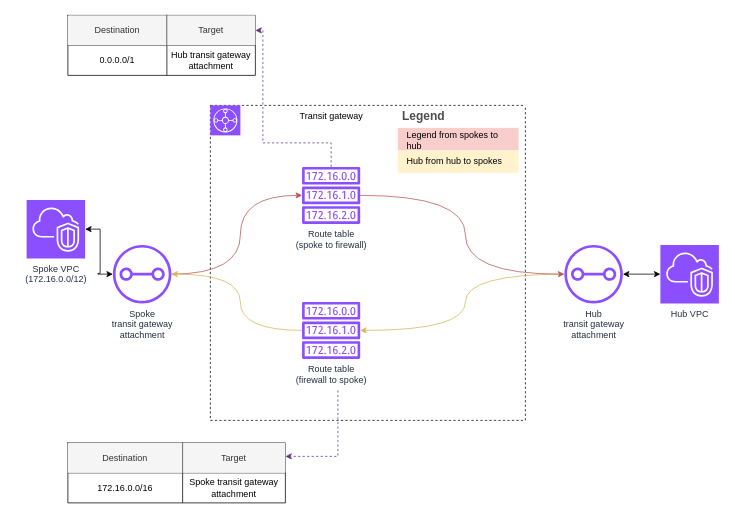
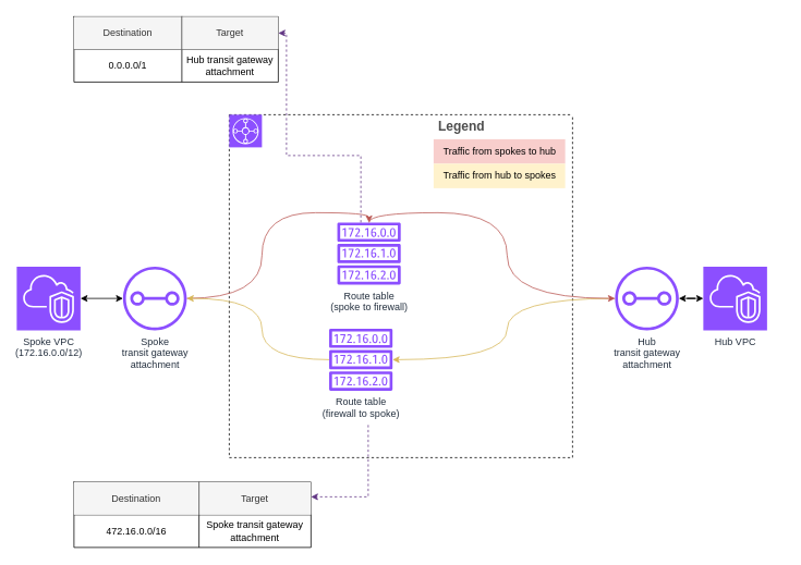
- <mxCell id="6" value="Transit gateway" style="text;html=1;align=center;verticalAlign=middle;resizable=0;points=[];autosize=1;strokeColor=none;fillColor=none;" vertex="1" parent="2"><mxGeometry x="106" width="110" height="30" as="geometry" /></mxCell>
- <mxCell id="9" value="Legend from spokes to hub" style="shape=partialRectangle;html=1;whiteSpace=wrap;connectable=0;strokeColor=#b85450;overflow=hidden;fillColor=#f8cecc;top=0;left=0;bottom=0;right=0;pointerEvents=1;fontSize=12;align=left;spacingLeft=10;spacingRight=4;" vertex="1" parent="8"><mxGeometry width="161" height="30" as="geometry"><mxRectangle width="161" height="30" as="alternateBounds" /></mxGeometry></mxCell>
+ <mxCell id="9" value="Traffic from spokes to hub" style="shape=partialRectangle;html=1;whiteSpace=wrap;connectable=0;strokeColor=#b85450;overflow=hidden;fillColor=#f8cecc;top=0;left=0;bottom=0;right=0;pointerEvents=1;fontSize=12;align=left;spacingLeft=10;spacingRight=4;" vertex="1" parent="8"><mxGeometry width="161" height="30" as="geometry"><mxRectangle width="161" height="30" as="alternateBounds" /></mxGeometry></mxCell>
- <mxCell id="11" value="Hub from hub to spokes" style="shape=partialRectangle;html=1;whiteSpace=wrap;connectable=0;strokeColor=#d6b656;overflow=hidden;fillColor=#fff2cc;top=0;left=0;bottom=0;right=0;pointerEvents=1;fontSize=12;align=left;spacingLeft=10;spacingRight=4;" vertex="1" parent="10"><mxGeometry width="161" height="30" as="geometry"><mxRectangle width="161" height="30" as="alternateBounds" /></mxGeometry></mxCell>
+ <mxCell id="11" value="Traffic from hub to spokes" style="shape=partialRectangle;html=1;whiteSpace=wrap;connectable=0;strokeColor=#d6b656;overflow=hidden;fillColor=#fff2cc;top=0;left=0;bottom=0;right=0;pointerEvents=1;fontSize=12;align=left;spacingLeft=10;spacingRight=4;" vertex="1" parent="10"><mxGeometry width="161" height="30" as="geometry"><mxRectangle width="161" height="30" as="alternateBounds" /></mxGeometry></mxCell>
- <mxCell id="5" value="&lt;div&gt;Route table&lt;/div&gt;&lt;div&gt;(spoke to firewall)&lt;/div&gt;" style="sketch=0;outlineConnect=0;fontColor=#232F3E;gradientColor=none;fillColor=#8C4FFF;strokeColor=none;dashed=0;verticalLabelPosition=bottom;verticalAlign=top;align=center;html=1;fontSize=12;fontStyle=0;aspect=fixed;pointerEvents=1;shape=mxgraph.aws4.route_table;" vertex="1" parent="2"><mxGeometry x="122" y="82" width="78" height="76" as="geometry" /></mxCell>
+ <mxCell id="5" value="&lt;div&gt;Route table&lt;/div&gt;&lt;div&gt;(spoke to firewall)&lt;/div&gt;" style="sketch=0;outlineConnect=0;fontColor=#232F3E;gradientColor=none;fillColor=#8C4FFF;strokeColor=none;dashed=0;verticalLabelPosition=bottom;verticalAlign=top;align=center;html=1;fontSize=12;fontStyle=0;aspect=fixed;pointerEvents=1;shape=mxgraph.aws4.route_table;" vertex="1" parent="2"><mxGeometry x="132" y="132" width="78" height="76" as="geometry" /></mxCell>
- <mxCell id="14" value="&lt;div&gt;Spoke VPC&lt;/div&gt;&lt;div&gt;(172.16.0.0/12)&lt;/div&gt;" style="sketch=0;points=[[0,0,0],[0.25,0,0],[0.5,0,0],[0.75,0,0],[1,0,0],[0,1,0],[0.25,1,0],[0.5,1,0],[0.75,1,0],[1,1,0],[0,0.25,0],[0,0.5,0],[0,0.75,0],[1,0.25,0],[1,0.5,0],[1,0.75,0]];outlineConnect=0;fontColor=#232F3E;fillColor=#8C4FFF;strokeColor=#ffffff;dashed=0;verticalLabelPosition=bottom;verticalAlign=top;align=center;html=1;fontSize=12;fontStyle=0;aspect=fixed;shape=mxgraph.aws4.resourceIcon;resIcon=mxgraph.aws4.vpc;" vertex="1" parent="1"><mxGeometry x="35" y="266" width="78" height="78" as="geometry" /></mxCell>
+ <mxCell id="14" value="&lt;div&gt;Spoke VPC&lt;/div&gt;&lt;div&gt;(172.16.0.0/12)&lt;/div&gt;" style="sketch=0;points=[[0,0,0],[0.25,0,0],[0.5,0,0],[0.75,0,0],[1,0,0],[0,1,0],[0.25,1,0],[0.5,1,0],[0.75,1,0],[1,1,0],[0,0.25,0],[0,0.5,0],[0,0.75,0],[1,0.25,0],[1,0.5,0],[1,0.75,0]];outlineConnect=0;fontColor=#232F3E;fillColor=#8C4FFF;strokeColor=#ffffff;dashed=0;verticalLabelPosition=bottom;verticalAlign=top;align=center;html=1;fontSize=12;fontStyle=0;aspect=fixed;shape=mxgraph.aws4.resourceIcon;resIcon=mxgraph.aws4.vpc;" vertex="1" parent="1"><mxGeometry x="20" y="326" width="78" height="78" as="geometry" /></mxCell>
- <mxCell id="12" value="Hub VPC" style="sketch=0;points=[[0,0,0],[0.25,0,0],[0.5,0,0],[0.75,0,0],[1,0,0],[0,1,0],[0.25,1,0],[0.5,1,0],[0.75,1,0],[1,1,0],[0,0.25,0],[0,0.5,0],[0,0.75,0],[1,0.25,0],[1,0.5,0],[1,0.75,0]];outlineConnect=0;fontColor=#232F3E;fillColor=#8C4FFF;strokeColor=#ffffff;dashed=0;verticalLabelPosition=bottom;verticalAlign=top;align=center;html=1;fontSize=12;fontStyle=0;aspect=fixed;shape=mxgraph.aws4.resourceIcon;resIcon=mxgraph.aws4.vpc;" vertex="1" parent="1"><mxGeometry x="880" y="326" width="78" height="78" as="geometry" /></mxCell>
+ <mxCell id="12" value="Hub VPC" style="sketch=0;points=[[0,0,0],[0.25,0,0],[0.5,0,0],[0.75,0,0],[1,0,0],[0,1,0],[0.25,1,0],[0.5,1,0],[0.75,1,0],[1,1,0],[0,0.25,0],[0,0.5,0],[0,0.75,0],[1,0.25,0],[1,0.5,0],[1,0.75,0]];outlineConnect=0;fontColor=#232F3E;fillColor=#8C4FFF;strokeColor=#ffffff;dashed=0;verticalLabelPosition=bottom;verticalAlign=top;align=center;html=1;fontSize=12;fontStyle=0;aspect=fixed;shape=mxgraph.aws4.resourceIcon;resIcon=mxgraph.aws4.vpc;" vertex="1" parent="1"><mxGeometry x="860" y="326" width="78" height="78" as="geometry" /></mxCell>
- <mxCell id="27" value="172.16.0.0/16" style="shape=partialRectangle;html=1;whiteSpace=wrap;connectable=0;strokeColor=inherit;overflow=hidden;fillColor=none;top=0;left=0;bottom=0;right=0;pointerEvents=1;" vertex="1" parent="26"><mxGeometry width="153" height="40" as="geometry"><mxRectangle width="153" height="40" as="alternateBounds" /></mxGeometry></mxCell>
+ <mxCell id="27" value="472.16.0.0/16" style="shape=partialRectangle;html=1;whiteSpace=wrap;connectable=0;strokeColor=inherit;overflow=hidden;fillColor=none;top=0;left=0;bottom=0;right=0;pointerEvents=1;" vertex="1" parent="26"><mxGeometry width="153" height="40" as="geometry"><mxRectangle width="153" height="40" as="alternateBounds" /></mxGeometry></mxCell>
